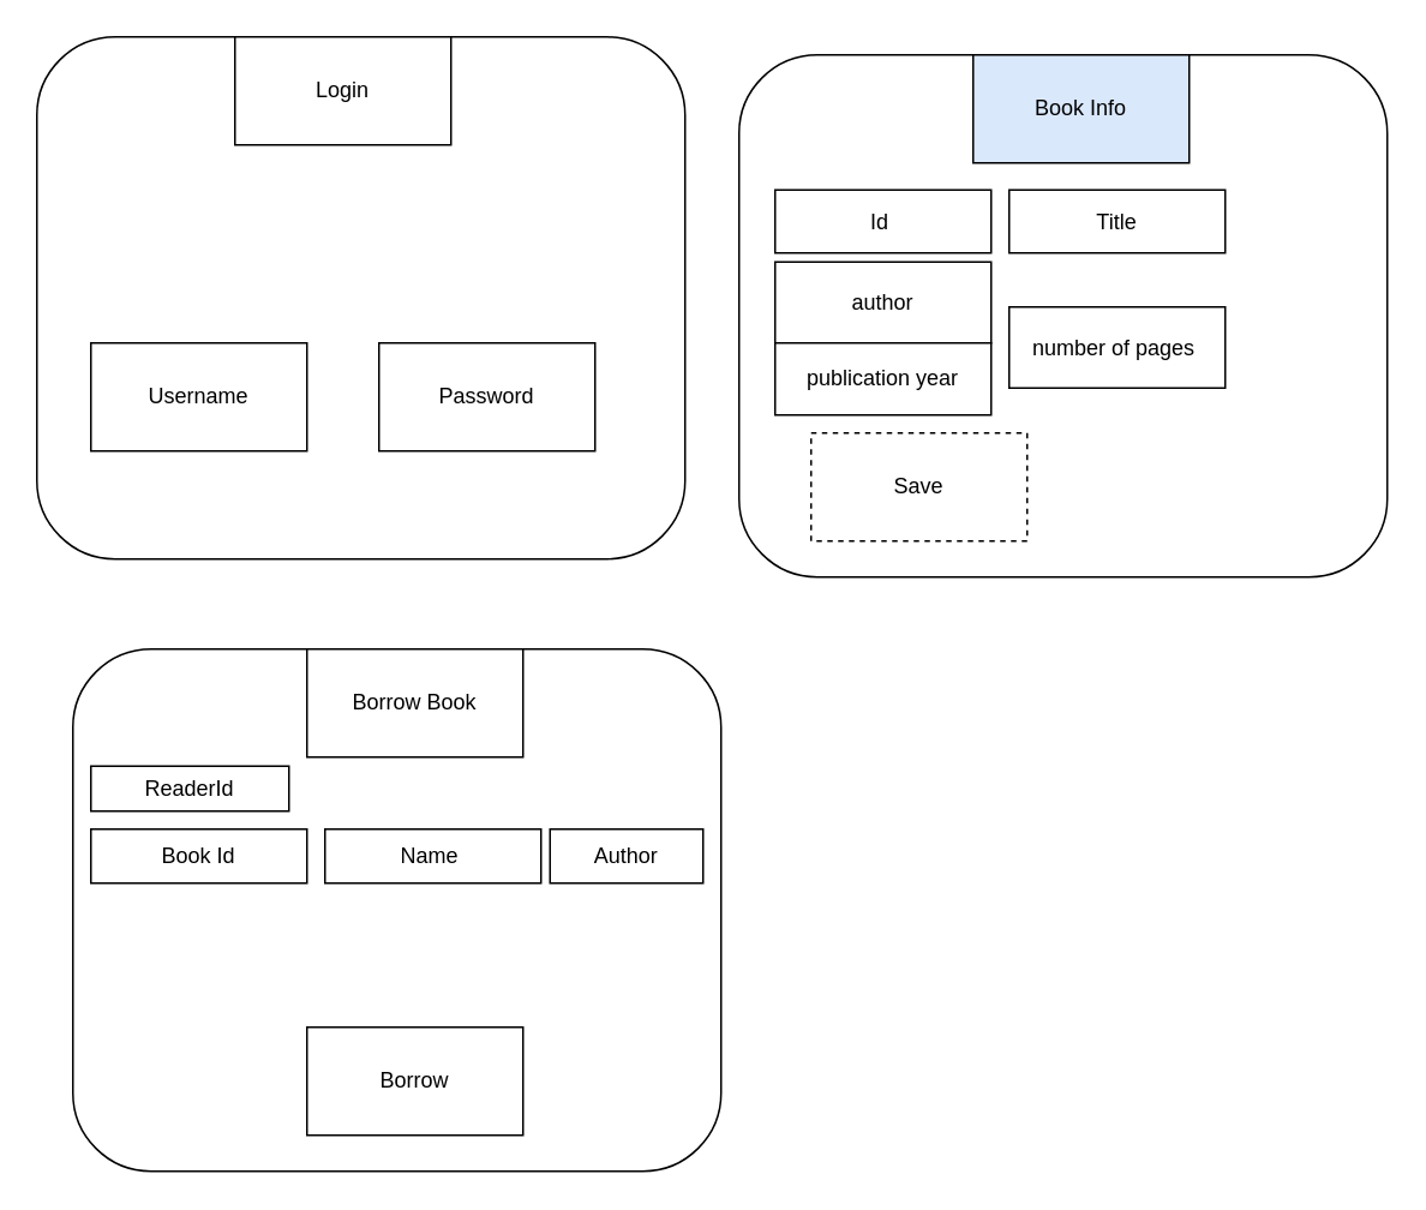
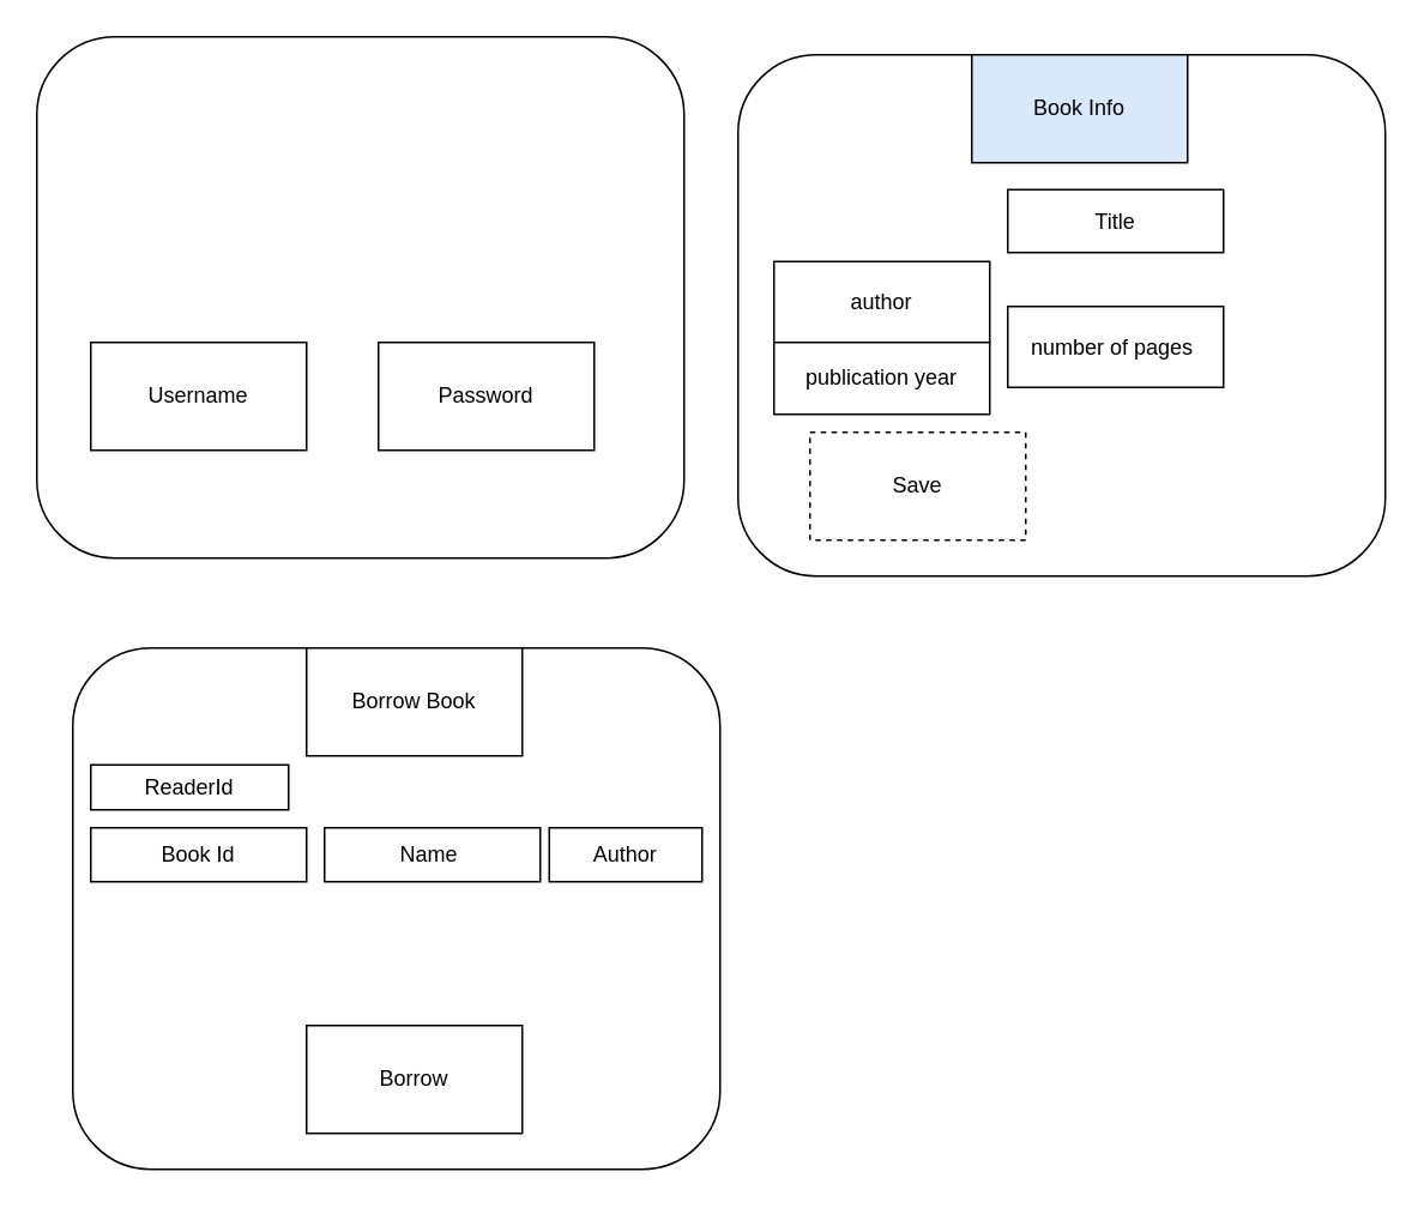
- <mxCell id="3" value="Login" style="rounded=0;whiteSpace=wrap;html=1;" vertex="1" parent="1"><mxGeometry x="130" y="20" width="120" height="60" as="geometry" /></mxCell>
- <mxCell id="10" value="Id&amp;nbsp;" style="rounded=0;whiteSpace=wrap;html=1;" vertex="1" parent="1"><mxGeometry x="430" y="105" width="120" height="35" as="geometry" /></mxCell>
